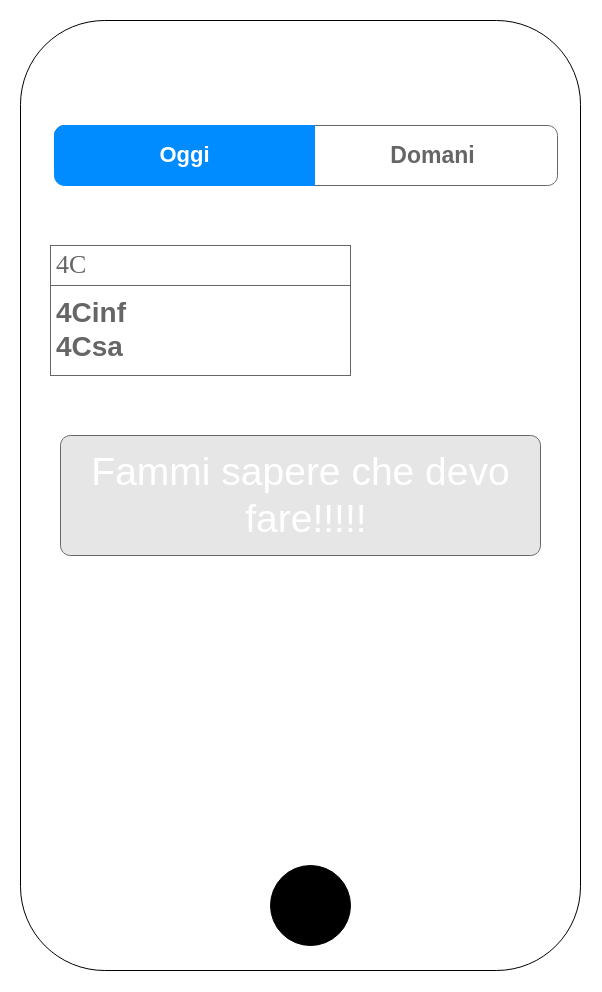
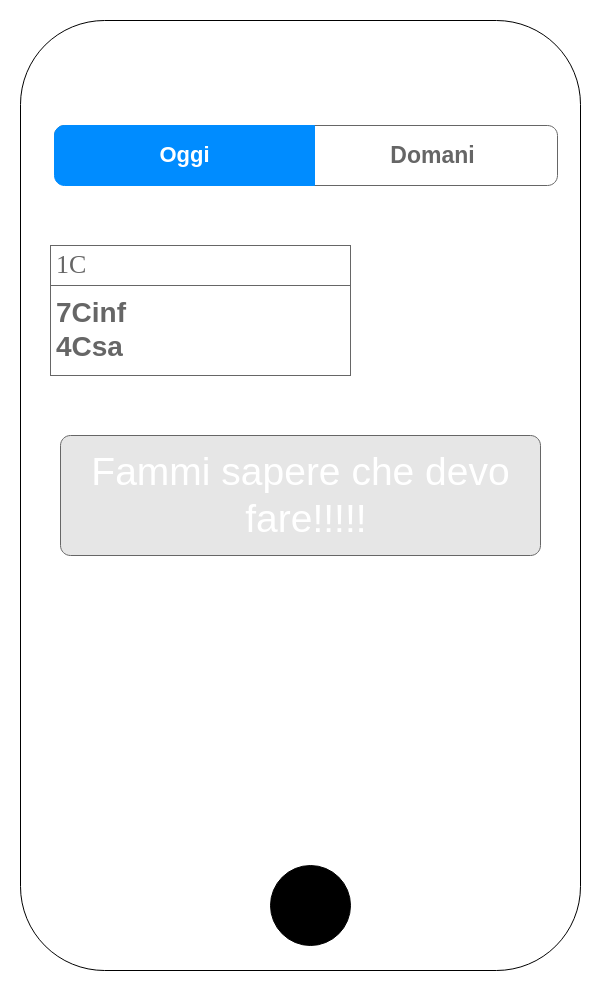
- <mxCell id="6" value="&lt;font face=&quot;Verdana&quot; style=&quot;font-size: 26px&quot;&gt;4C&lt;/font&gt;" style="strokeWidth=1;shadow=0;dashed=0;align=center;html=1;shape=mxgraph.mockup.text.textBox;fontColor=#666666;align=left;fontSize=17;spacingLeft=4;spacingTop=-3;strokeColor=#666666;mainText=" vertex="1" parent="1"><mxGeometry x="50" y="245" width="300" height="40" as="geometry" /></mxCell>
+ <mxCell id="6" value="&lt;font face=&quot;Verdana&quot; style=&quot;font-size: 26px&quot;&gt;1C&lt;/font&gt;" style="strokeWidth=1;shadow=0;dashed=0;align=center;html=1;shape=mxgraph.mockup.text.textBox;fontColor=#666666;align=left;fontSize=17;spacingLeft=4;spacingTop=-3;strokeColor=#666666;mainText=" vertex="1" parent="1"><mxGeometry x="50" y="245" width="300" height="40" as="geometry" /></mxCell>
- <mxCell id="7" value="&lt;font size=&quot;1&quot;&gt;&lt;b style=&quot;font-size: 28px&quot;&gt;4Cinf&lt;/b&gt;&lt;/font&gt;&lt;br&gt;&lt;font size=&quot;1&quot;&gt;&lt;b style=&quot;font-size: 28px&quot;&gt;4Csa&lt;/b&gt;&lt;/font&gt;" style="strokeWidth=1;shadow=0;dashed=0;align=center;html=1;shape=mxgraph.mockup.text.textBox;fontColor=#666666;align=left;fontSize=17;spacingLeft=4;spacingTop=-3;strokeColor=#666666;mainText=" vertex="1" parent="1"><mxGeometry x="50" y="285" width="300" height="90" as="geometry" /></mxCell>
+ <mxCell id="7" value="&lt;font size=&quot;1&quot;&gt;&lt;b style=&quot;font-size: 28px&quot;&gt;7Cinf&lt;/b&gt;&lt;/font&gt;&lt;br&gt;&lt;font size=&quot;1&quot;&gt;&lt;b style=&quot;font-size: 28px&quot;&gt;4Csa&lt;/b&gt;&lt;/font&gt;" style="strokeWidth=1;shadow=0;dashed=0;align=center;html=1;shape=mxgraph.mockup.text.textBox;fontColor=#666666;align=left;fontSize=17;spacingLeft=4;spacingTop=-3;strokeColor=#666666;mainText=" vertex="1" parent="1"><mxGeometry x="50" y="285" width="300" height="90" as="geometry" /></mxCell>
